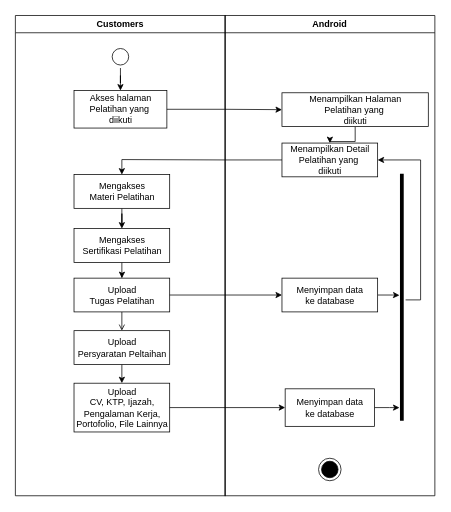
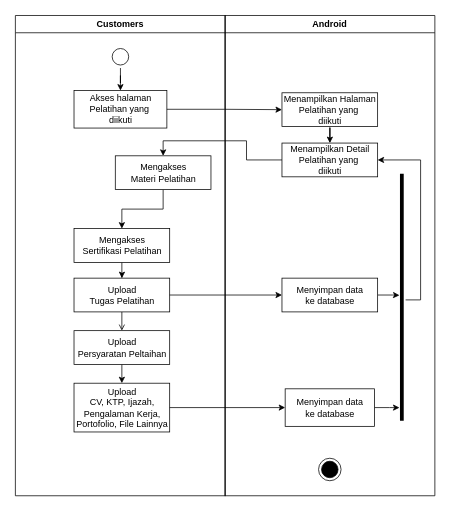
- <mxCell id="4" value="Menampilkan Halaman&lt;br&gt;Pelatihan yang&amp;nbsp;&lt;br&gt;diikuti" style="html=1;strokeColor=#000000;fillColor=default;" parent="2" vertex="1"><mxGeometry x="76.25" y="103" width="195" height="45" as="geometry" /></mxCell>
+ <mxCell id="4" value="Menampilkan Halaman&lt;br&gt;Pelatihan yang&amp;nbsp;&lt;br&gt;diikuti" style="html=1;strokeColor=#000000;fillColor=default;" parent="2" vertex="1"><mxGeometry x="76.25" y="103" width="127.5" height="45" as="geometry" /></mxCell>
- <mxCell id="18" value="Mengakses &lt;br&gt;Materi Pelatihan" style="html=1;strokeColor=#000000;fillColor=default;" parent="13" vertex="1"><mxGeometry x="78.13" y="212" width="127.5" height="45" as="geometry" /></mxCell>
+ <mxCell id="18" value="Mengakses &lt;br&gt;Materi Pelatihan" style="html=1;strokeColor=#000000;fillColor=default;" parent="13" vertex="1"><mxGeometry x="133.13" y="187" width="127.5" height="45" as="geometry" /></mxCell>
